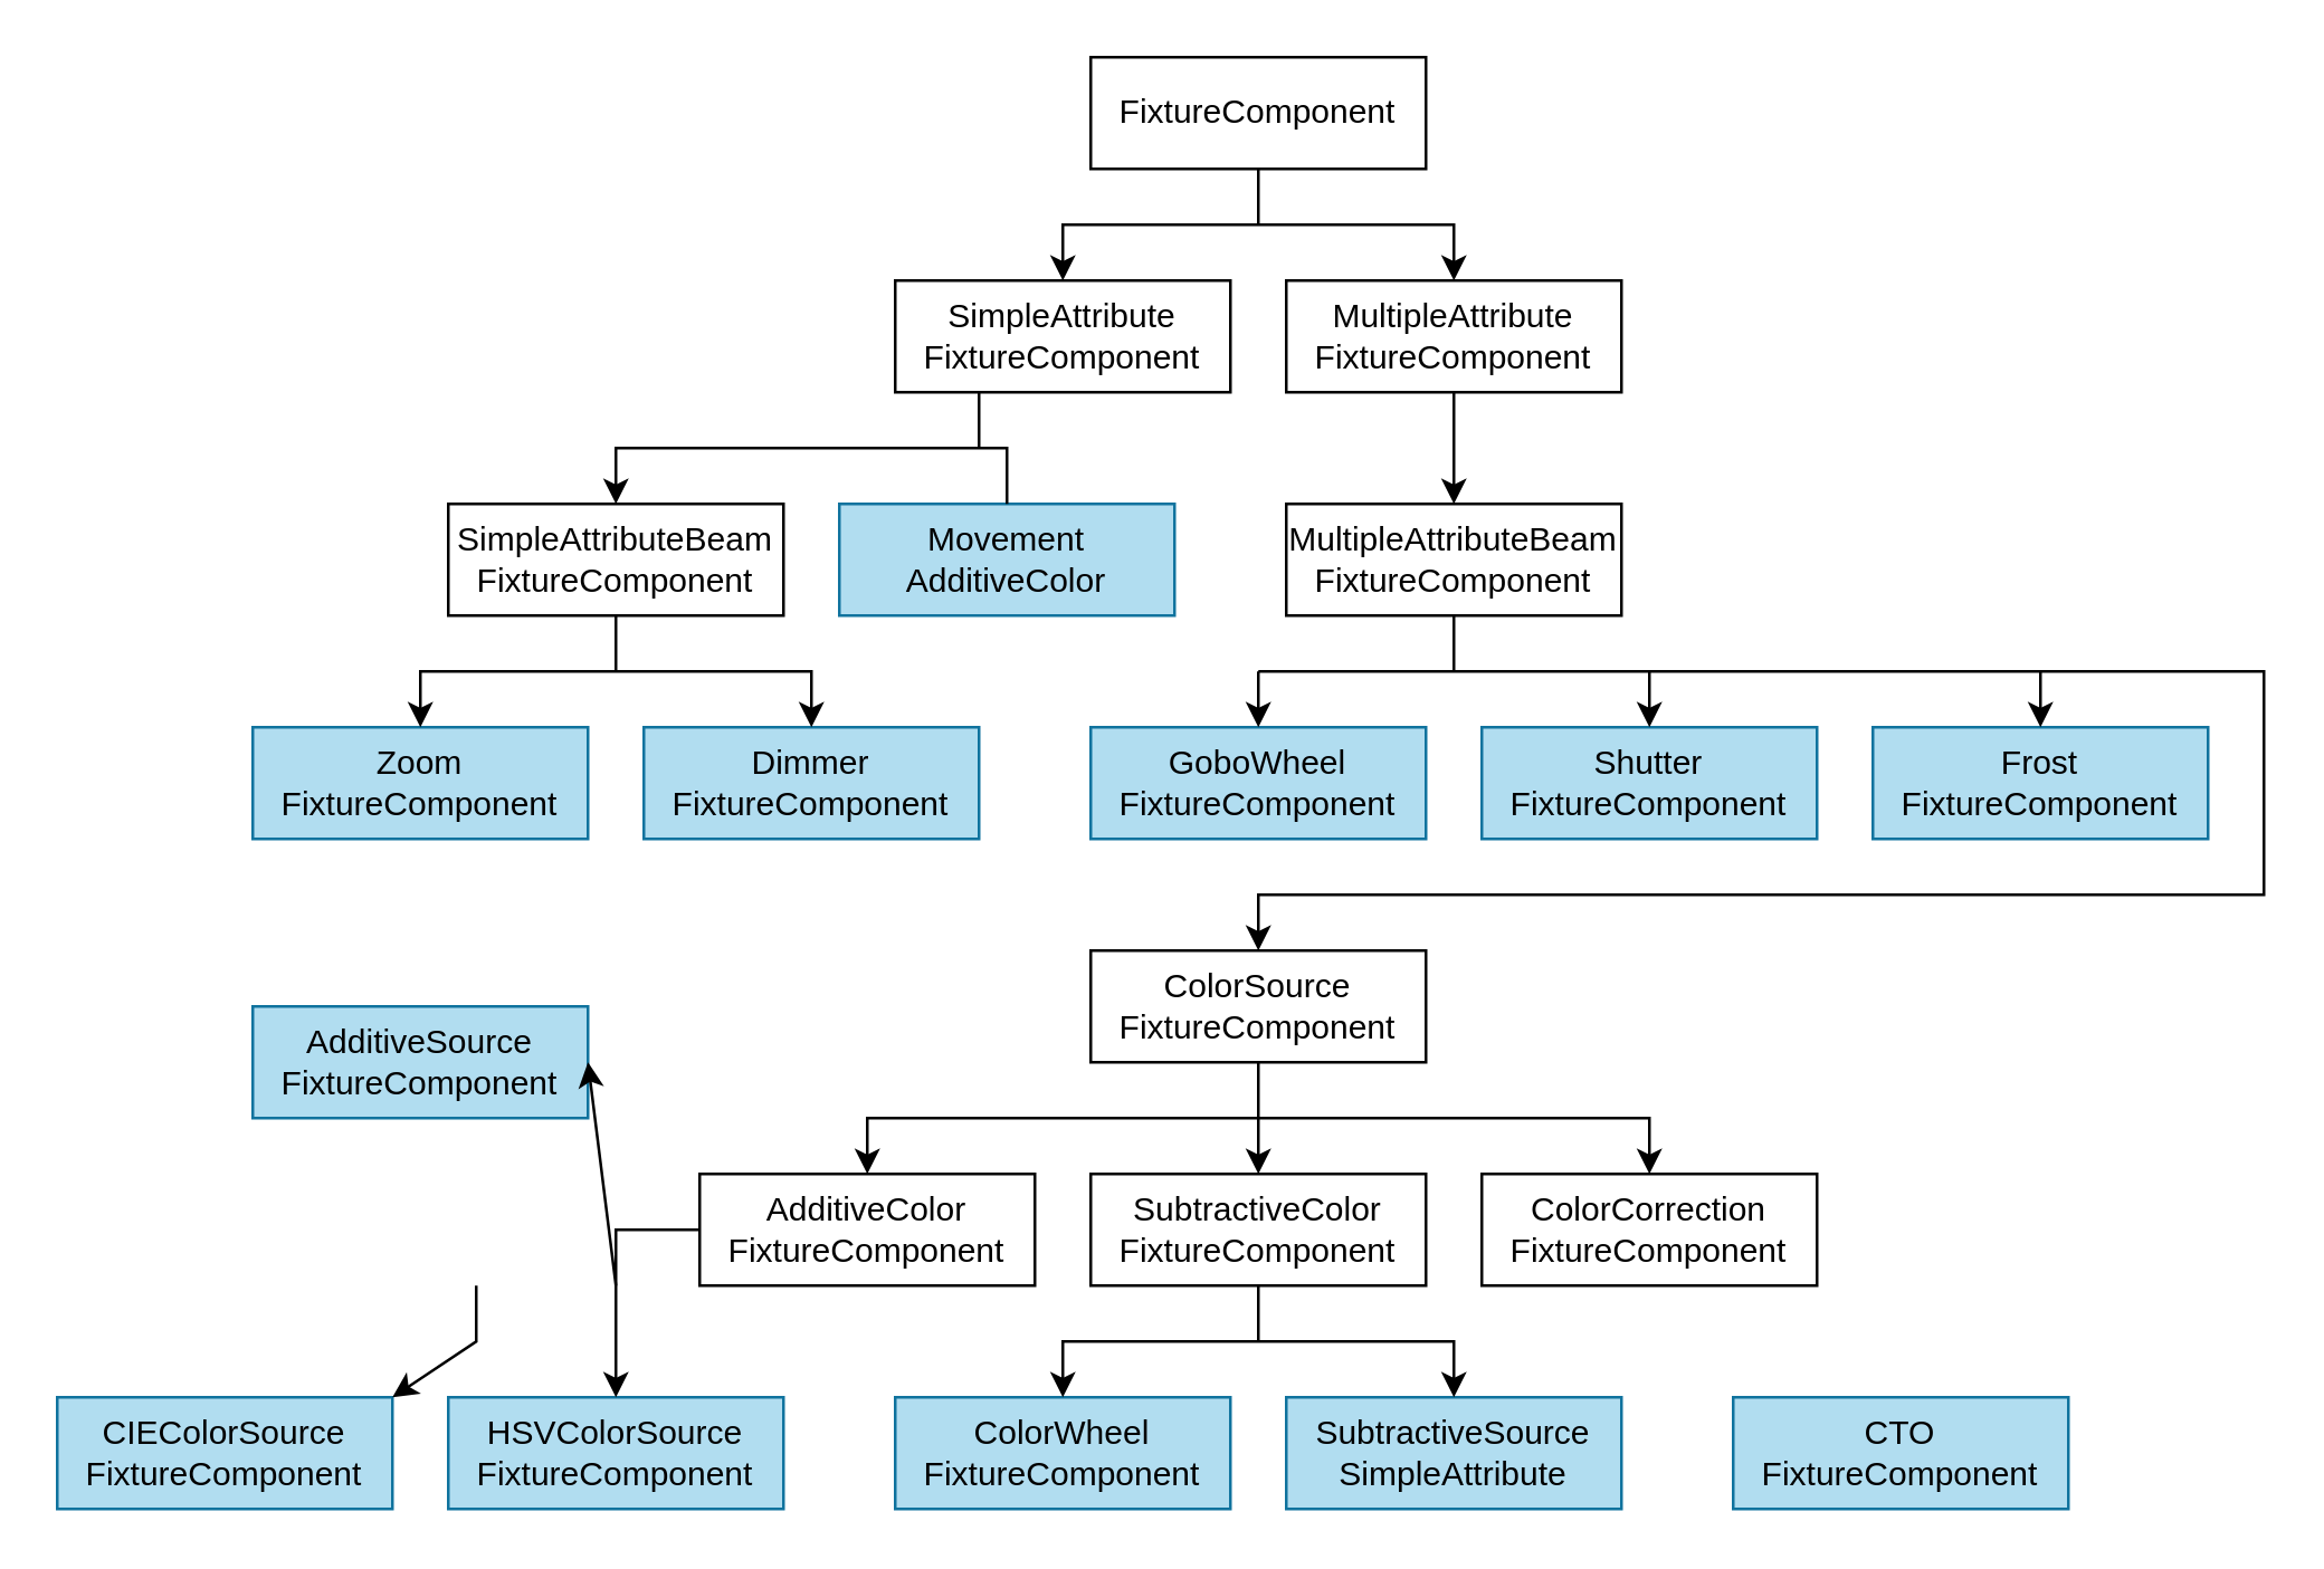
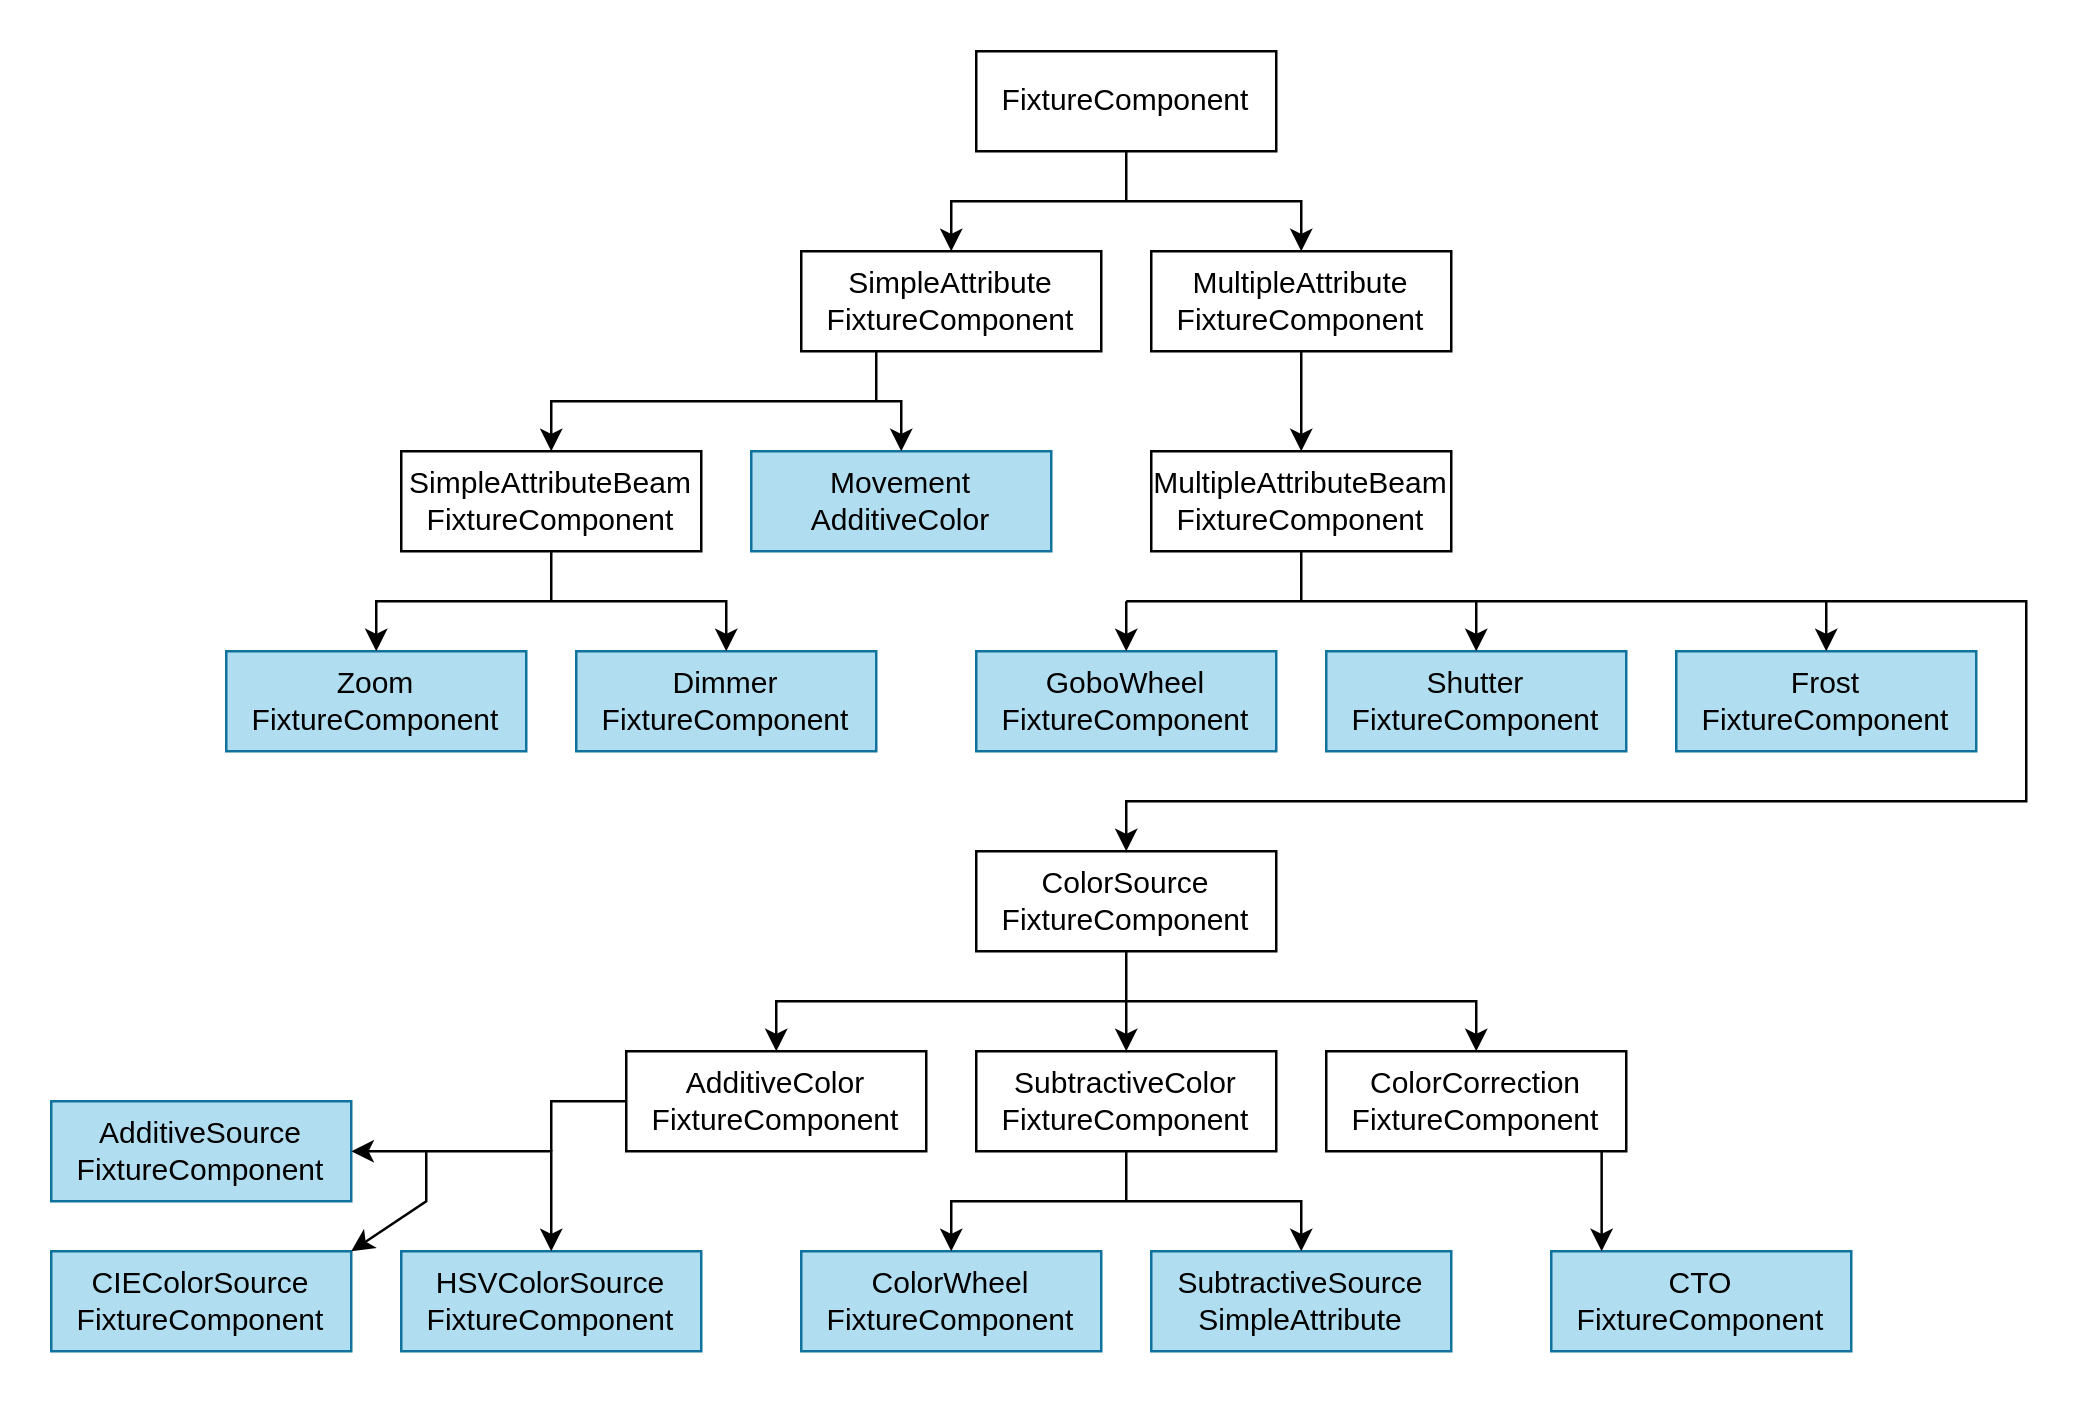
- <mxCell id="27" value="" style="endArrow=none;startArrow=classic;html=1;rounded=0;exitX=0.5;exitY=0;exitDx=0;exitDy=0;entryX=0.5;entryY=0;entryDx=0;entryDy=0;" edge="1" parent="1" source="6" target="5"><mxGeometry width="50" height="50" relative="1" as="geometry"><mxPoint x="350" y="200" as="sourcePoint" /><mxPoint x="400" y="150" as="targetPoint" /><Array as="points"><mxPoint x="220" y="160" /><mxPoint x="360" y="160" /></Array></mxGeometry></mxCell>
+ <mxCell id="27" value="" style="endArrow=classic;startArrow=classic;html=1;rounded=0;exitX=0.5;exitY=0;exitDx=0;exitDy=0;entryX=0.5;entryY=0;entryDx=0;entryDy=0;" edge="1" parent="1" source="6" target="5"><mxGeometry width="50" height="50" relative="1" as="geometry"><mxPoint x="350" y="200" as="sourcePoint" /><mxPoint x="400" y="150" as="targetPoint" /><Array as="points"><mxPoint x="220" y="160" /><mxPoint x="360" y="160" /></Array></mxGeometry></mxCell>
- <mxCell id="35" value="AdditiveSource&lt;br&gt;FixtureComponent" style="rounded=0;whiteSpace=wrap;html=1;fillColor=#b1ddf0;strokeColor=#10739e;" vertex="1" parent="1"><mxGeometry x="90" y="360" width="120" height="40" as="geometry" /></mxCell>
+ <mxCell id="35" value="AdditiveSource&lt;br&gt;FixtureComponent" style="rounded=0;whiteSpace=wrap;html=1;fillColor=#b1ddf0;strokeColor=#10739e;" vertex="1" parent="1"><mxGeometry x="20" y="440" width="120" height="40" as="geometry" /></mxCell>
+ <mxCell id="37" value="" style="endArrow=classic;html=1;rounded=0;entryX=0.168;entryY=0;entryDx=0;entryDy=0;entryPerimeter=0;exitX=0.918;exitY=1.007;exitDx=0;exitDy=0;exitPerimeter=0;" edge="1" parent="1" source="22" target="36"><mxGeometry width="50" height="50" relative="1" as="geometry"><mxPoint x="650" y="470" as="sourcePoint" /><mxPoint x="640" y="480" as="targetPoint" /></mxGeometry></mxCell>
